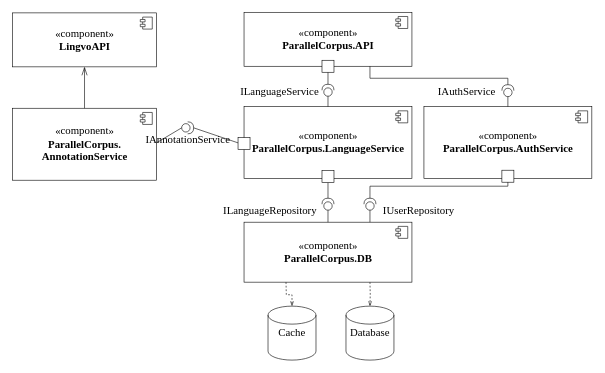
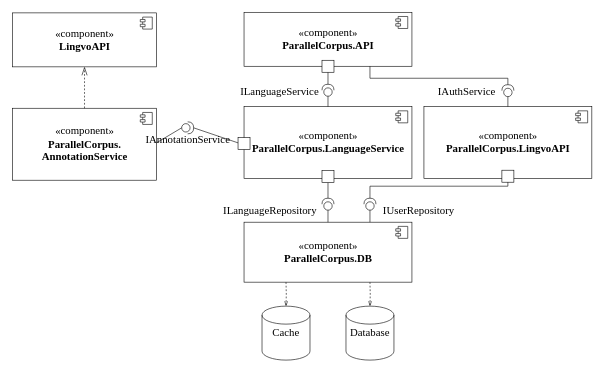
- <mxCell id="43" value="" style="endArrow=openThin;endSize=12;dashed=0;html=1;rounded=0;entryX=0.5;entryY=1;entryDx=0;entryDy=0;exitX=0.5;exitY=0;exitDx=0;exitDy=0;endFill=0;" parent="1" source="2" target="41" edge="1"><mxGeometry width="160" relative="1" as="geometry"><mxPoint x="120" y="140" as="sourcePoint" /><mxPoint x="280" y="140" as="targetPoint" /></mxGeometry></mxCell>
+ <mxCell id="43" value="" style="endArrow=openThin;endSize=12;dashed=1;html=1;rounded=0;entryX=0.5;entryY=1;entryDx=0;entryDy=0;exitX=0.5;exitY=0;exitDx=0;exitDy=0;endFill=0;" parent="1" source="2" target="41" edge="1"><mxGeometry width="160" relative="1" as="geometry"><mxPoint x="120" y="140" as="sourcePoint" /><mxPoint x="280" y="140" as="targetPoint" /></mxGeometry></mxCell>
- <mxCell id="10" value="«component»&lt;b&gt;&lt;br&gt;ParallelCorpus.AuthService&lt;/b&gt;" style="html=1;dropTarget=0;fontFamily=Times New Roman;fontSize=18;" parent="1" vertex="1"><mxGeometry x="706" y="177.333" width="280" height="120" as="geometry" /></mxCell>
+ <mxCell id="10" value="«component»&lt;b&gt;&lt;br&gt;ParallelCorpus.LingvoAPI&lt;/b&gt;" style="html=1;dropTarget=0;fontFamily=Times New Roman;fontSize=18;" parent="1" vertex="1"><mxGeometry x="706" y="177.333" width="280" height="120" as="geometry" /></mxCell>
- <mxCell id="7" value="Cache" style="strokeWidth=1;html=1;shape=mxgraph.flowchart.database;whiteSpace=wrap;fontFamily=Times New Roman;fontSize=18;" parent="1" vertex="1"><mxGeometry x="446" y="510" width="80" height="90" as="geometry" /></mxCell>
+ <mxCell id="7" value="Cache" style="strokeWidth=1;html=1;shape=mxgraph.flowchart.database;whiteSpace=wrap;fontFamily=Times New Roman;fontSize=18;" parent="1" vertex="1"><mxGeometry x="436" y="510" width="80" height="90" as="geometry" /></mxCell>
